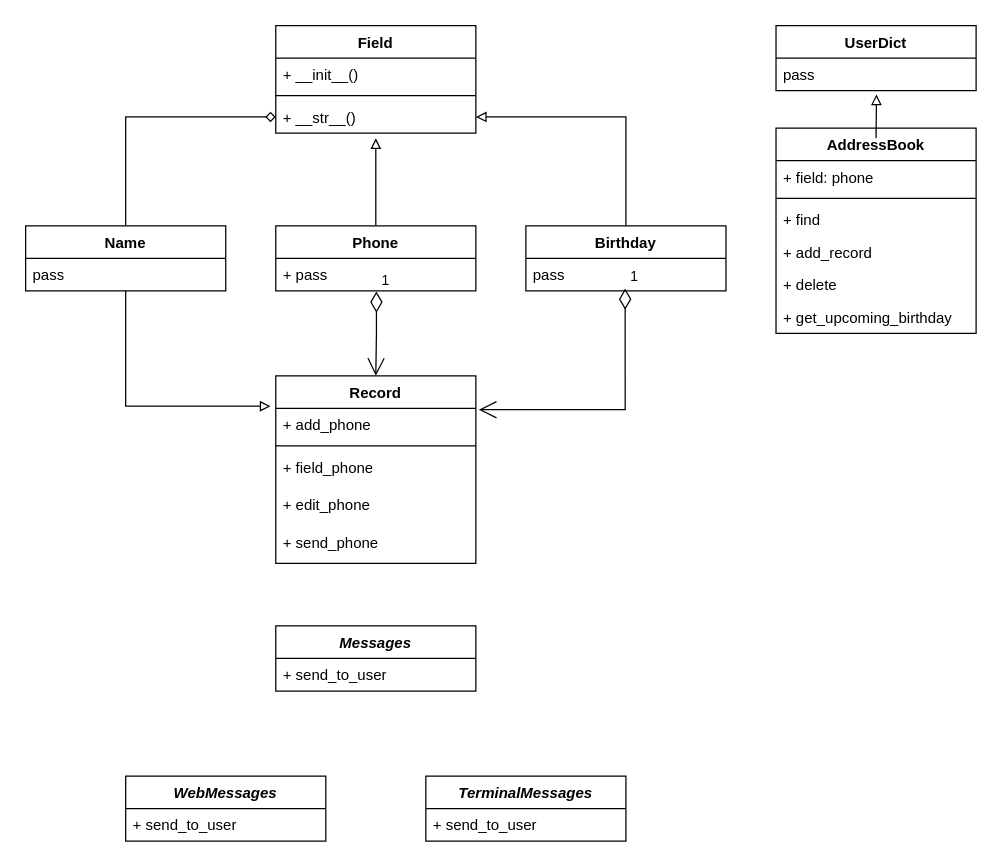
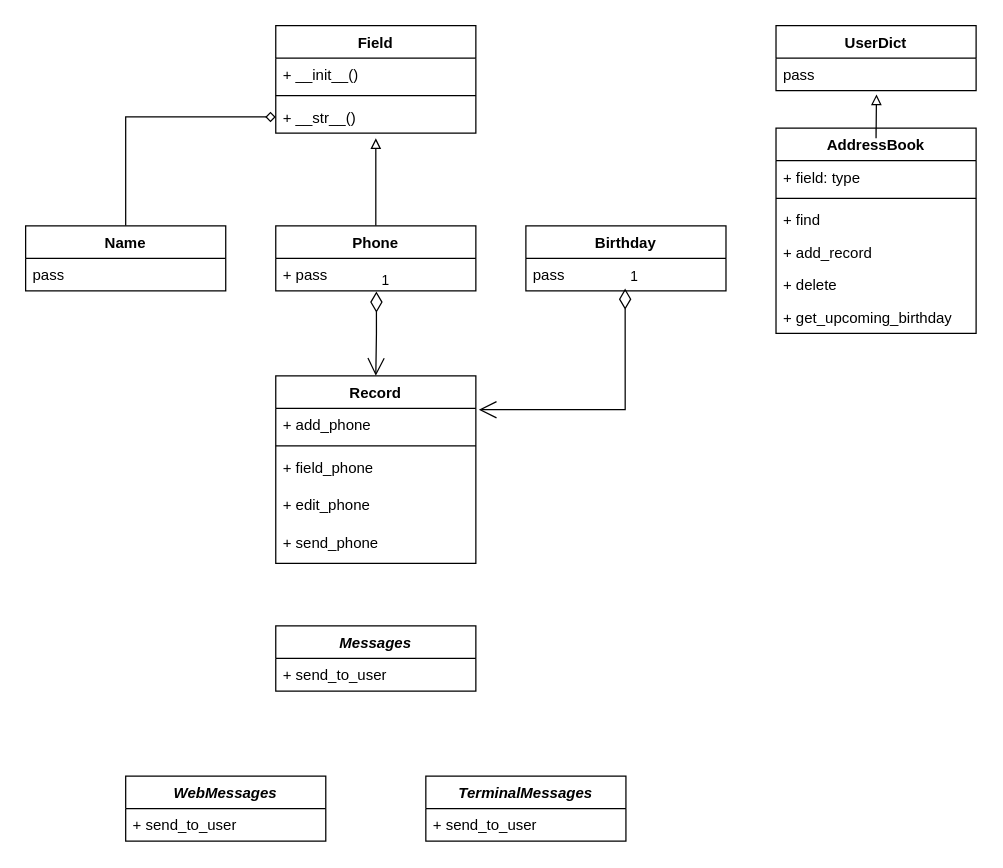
- <mxCell id="9" style="edgeStyle=orthogonalEdgeStyle;rounded=0;orthogonalLoop=1;jettySize=auto;html=1;exitX=0.5;exitY=0;exitDx=0;exitDy=0;entryX=1;entryY=0.5;entryDx=0;entryDy=0;fontFamily=Helvetica;fontSize=12;fontColor=default;labelBackgroundColor=none;endArrow=block;endFill=0;" parent="1" source="10" target="5" edge="1"><mxGeometry relative="1" as="geometry" /></mxCell>
- <mxCell id="18" value="+ field: phone" style="text;strokeColor=none;fillColor=none;align=left;verticalAlign=top;spacingLeft=4;spacingRight=4;overflow=hidden;rotatable=0;points=[[0,0.5],[1,0.5]];portConstraint=eastwest;whiteSpace=wrap;html=1;labelBackgroundColor=none;" parent="17" vertex="1"><mxGeometry y="26" width="160" height="26" as="geometry" /></mxCell>
+ <mxCell id="18" value="+ field: type" style="text;strokeColor=none;fillColor=none;align=left;verticalAlign=top;spacingLeft=4;spacingRight=4;overflow=hidden;rotatable=0;points=[[0,0.5],[1,0.5]];portConstraint=eastwest;whiteSpace=wrap;html=1;labelBackgroundColor=none;" parent="17" vertex="1"><mxGeometry y="26" width="160" height="26" as="geometry" /></mxCell>
- <mxCell id="31" style="edgeStyle=orthogonalEdgeStyle;rounded=0;orthogonalLoop=1;jettySize=auto;html=1;entryX=-0.026;entryY=-0.065;entryDx=0;entryDy=0;entryPerimeter=0;endArrow=block;endFill=0;" edge="1" parent="1" source="13" target="26"><mxGeometry relative="1" as="geometry" /></mxCell>
